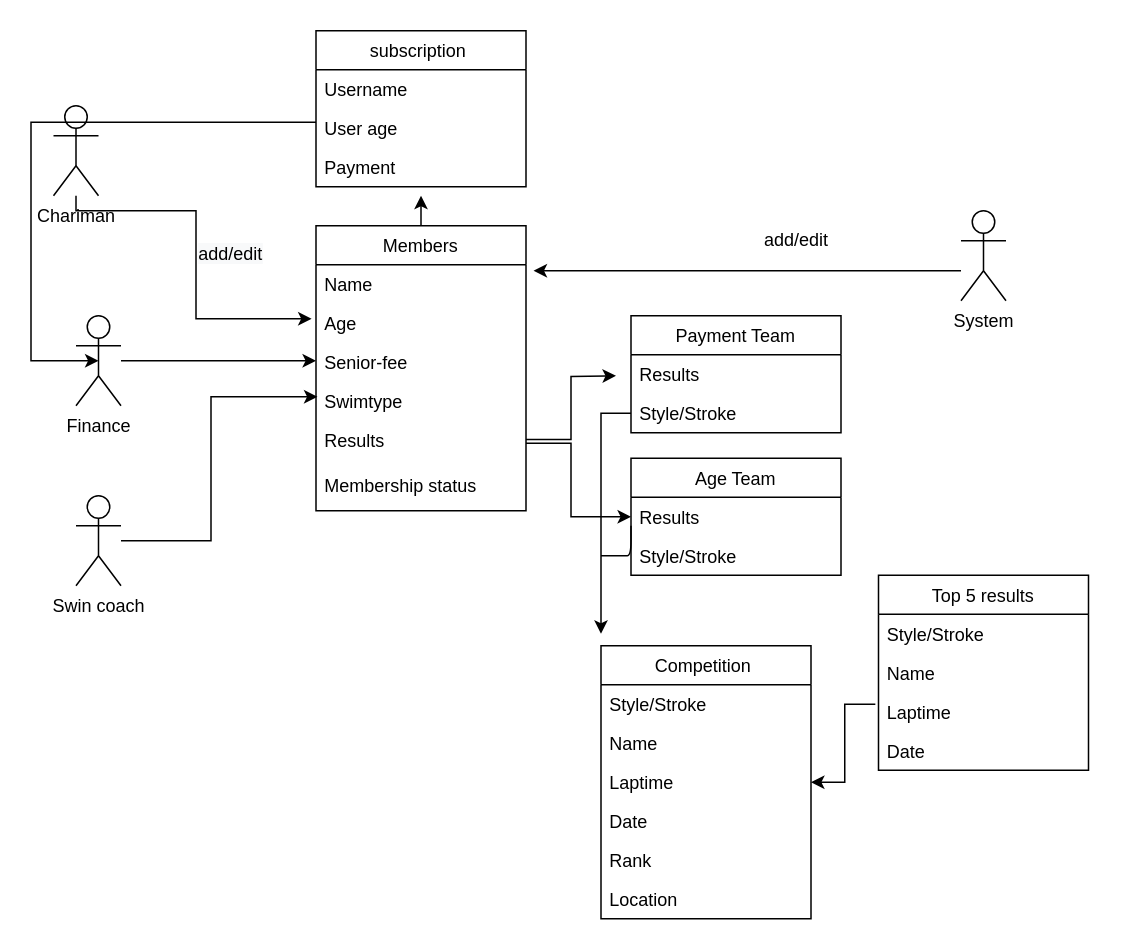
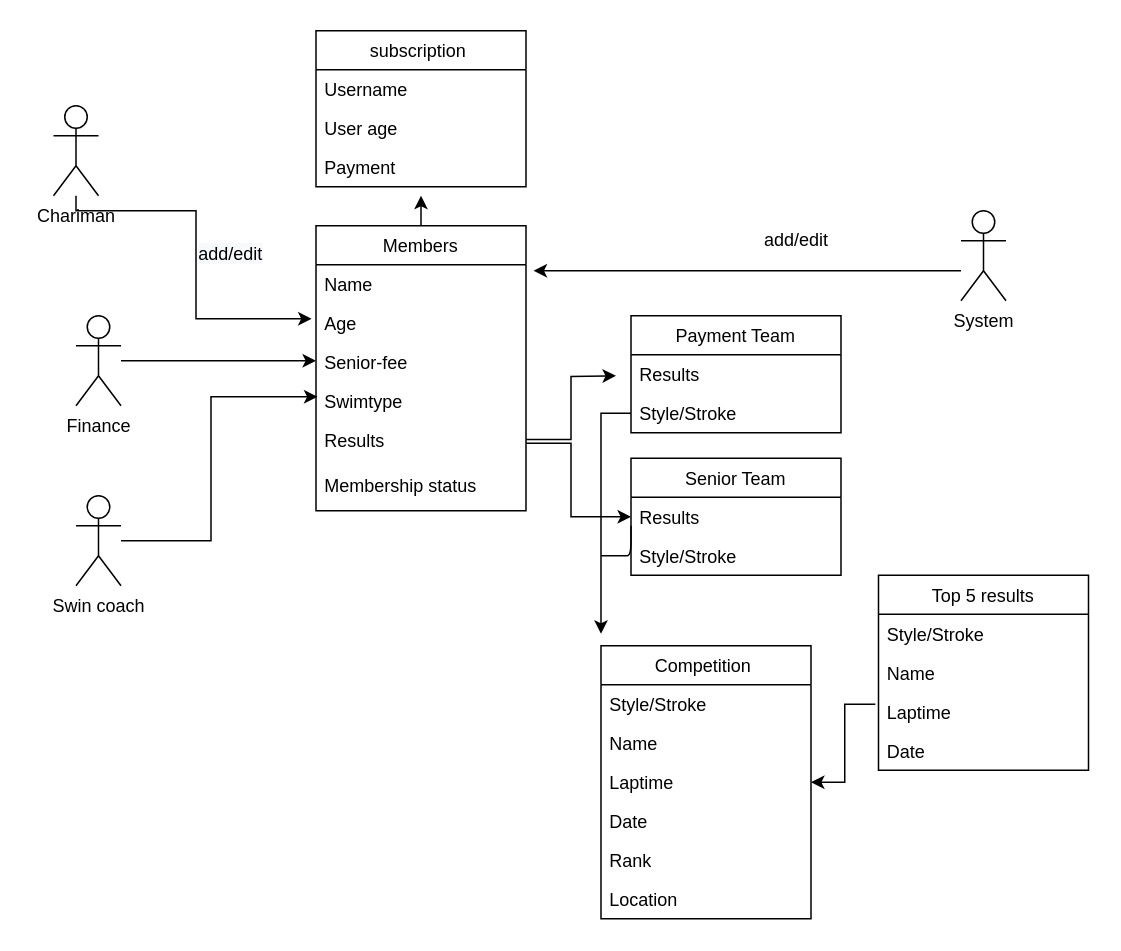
- <mxCell id="30" style="edgeStyle=orthogonalEdgeStyle;rounded=0;orthogonalLoop=1;jettySize=auto;html=1;entryX=0.5;entryY=0.5;entryDx=0;entryDy=0;entryPerimeter=0;" edge="1" parent="1" source="12" target="5"><mxGeometry relative="1" as="geometry"><mxPoint x="10" y="250" as="targetPoint" /><Array as="points"><mxPoint x="20" y="81" /><mxPoint x="20" y="240" /></Array></mxGeometry></mxCell>
- <mxCell id="36" value="Age Team" style="swimlane;fontStyle=0;childLayout=stackLayout;horizontal=1;startSize=26;fillColor=none;horizontalStack=0;resizeParent=1;resizeParentMax=0;resizeLast=0;collapsible=1;marginBottom=0;" vertex="1" parent="1"><mxGeometry x="420" y="305" width="140" height="78" as="geometry" /></mxCell>
+ <mxCell id="36" value="Senior Team" style="swimlane;fontStyle=0;childLayout=stackLayout;horizontal=1;startSize=26;fillColor=none;horizontalStack=0;resizeParent=1;resizeParentMax=0;resizeLast=0;collapsible=1;marginBottom=0;" vertex="1" parent="1"><mxGeometry x="420" y="305" width="140" height="78" as="geometry" /></mxCell>
